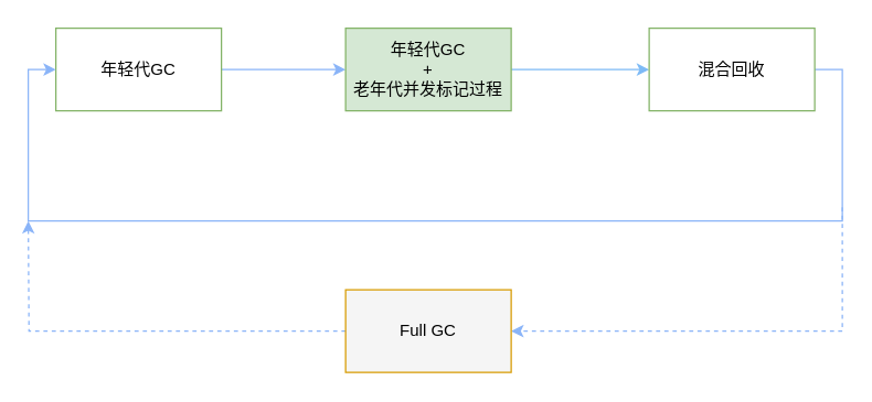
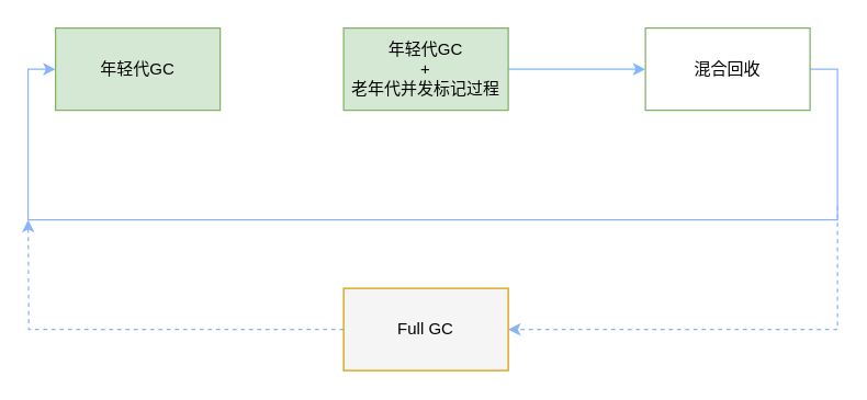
- <mxCell id="3" value="&lt;div class=&quot;lake-content&quot;&gt;年轻代GC&lt;/div&gt;" style="rounded=0;whiteSpace=wrap;html=1;fillColor=#ffffff;strokeColor=#82b366;" parent="1" vertex="1"><mxGeometry x="40" y="20" width="120" height="60" as="geometry" /></mxCell>
+ <mxCell id="3" value="&lt;div class=&quot;lake-content&quot;&gt;年轻代GC&lt;/div&gt;" style="rounded=0;whiteSpace=wrap;html=1;fillColor=#d5e8d4;strokeColor=#82b366;" parent="1" vertex="1"><mxGeometry x="40" y="20" width="120" height="60" as="geometry" /></mxCell>
- <mxCell id="2" style="edgeStyle=orthogonalEdgeStyle;rounded=0;orthogonalLoop=1;jettySize=auto;html=1;exitX=1;exitY=0.5;exitDx=0;exitDy=0;strokeColor=#8ab4f8;" parent="1" source="3" target="5" edge="1"><mxGeometry relative="1" as="geometry" /></mxCell>
